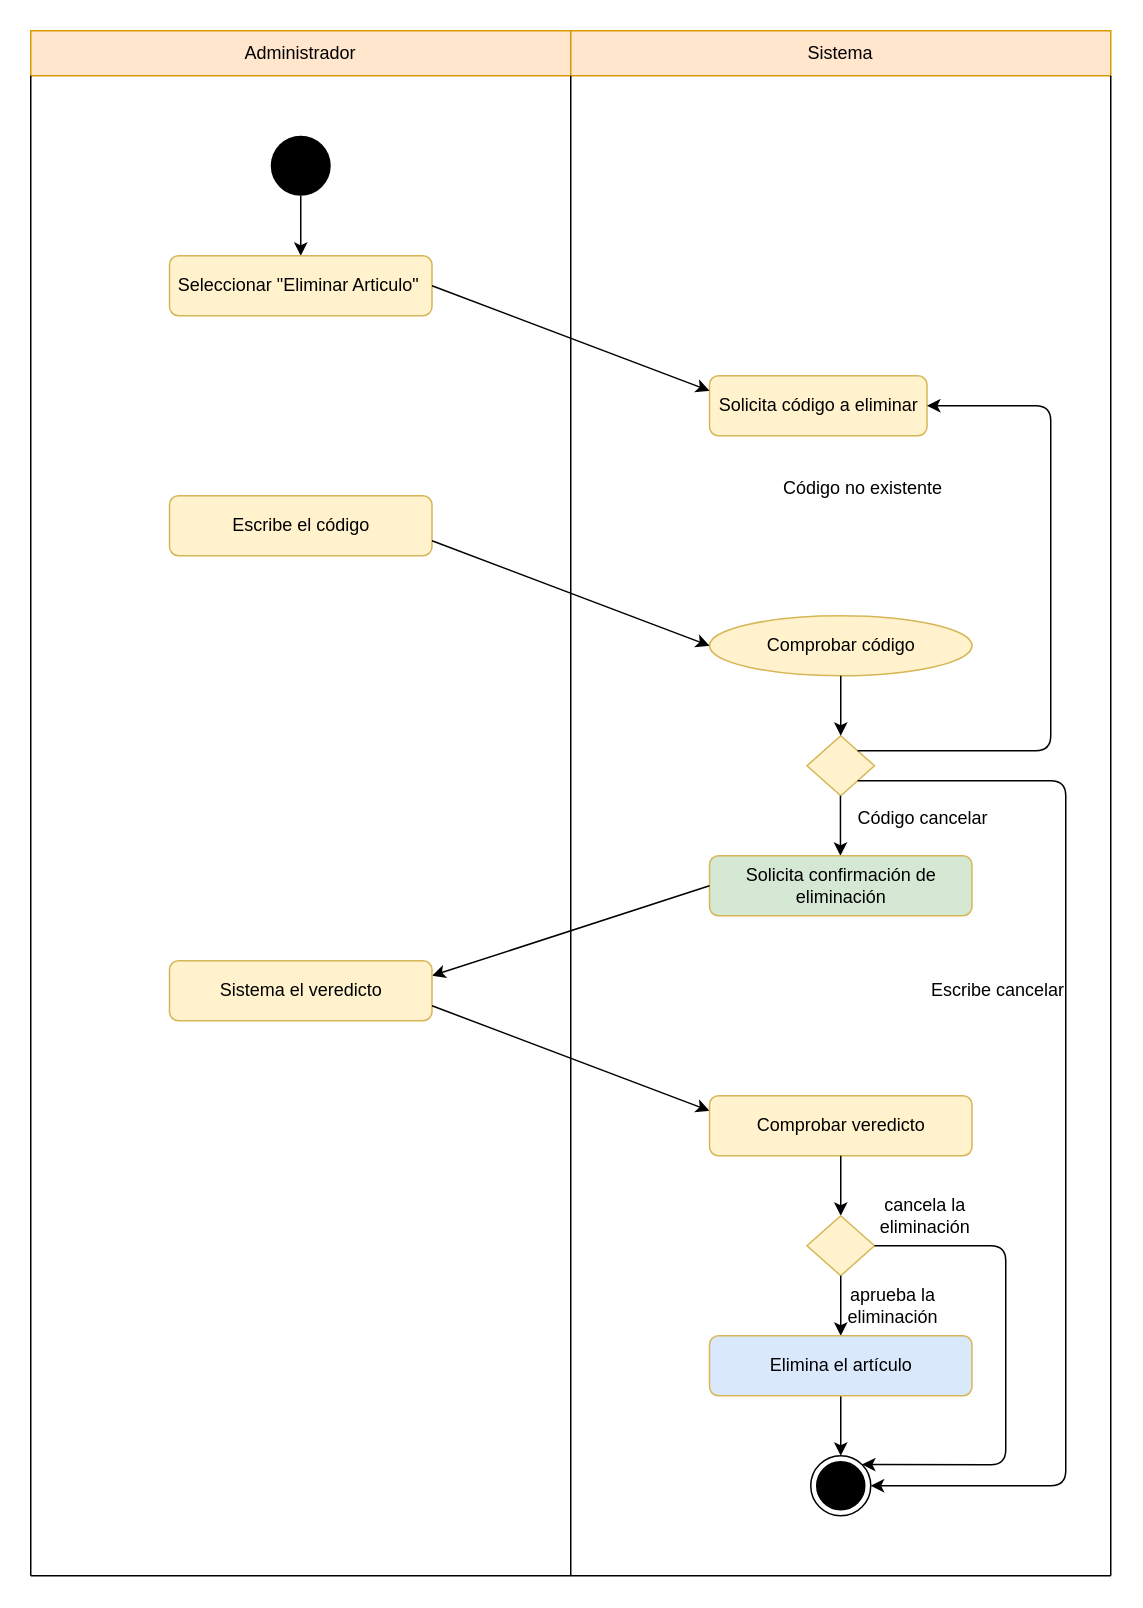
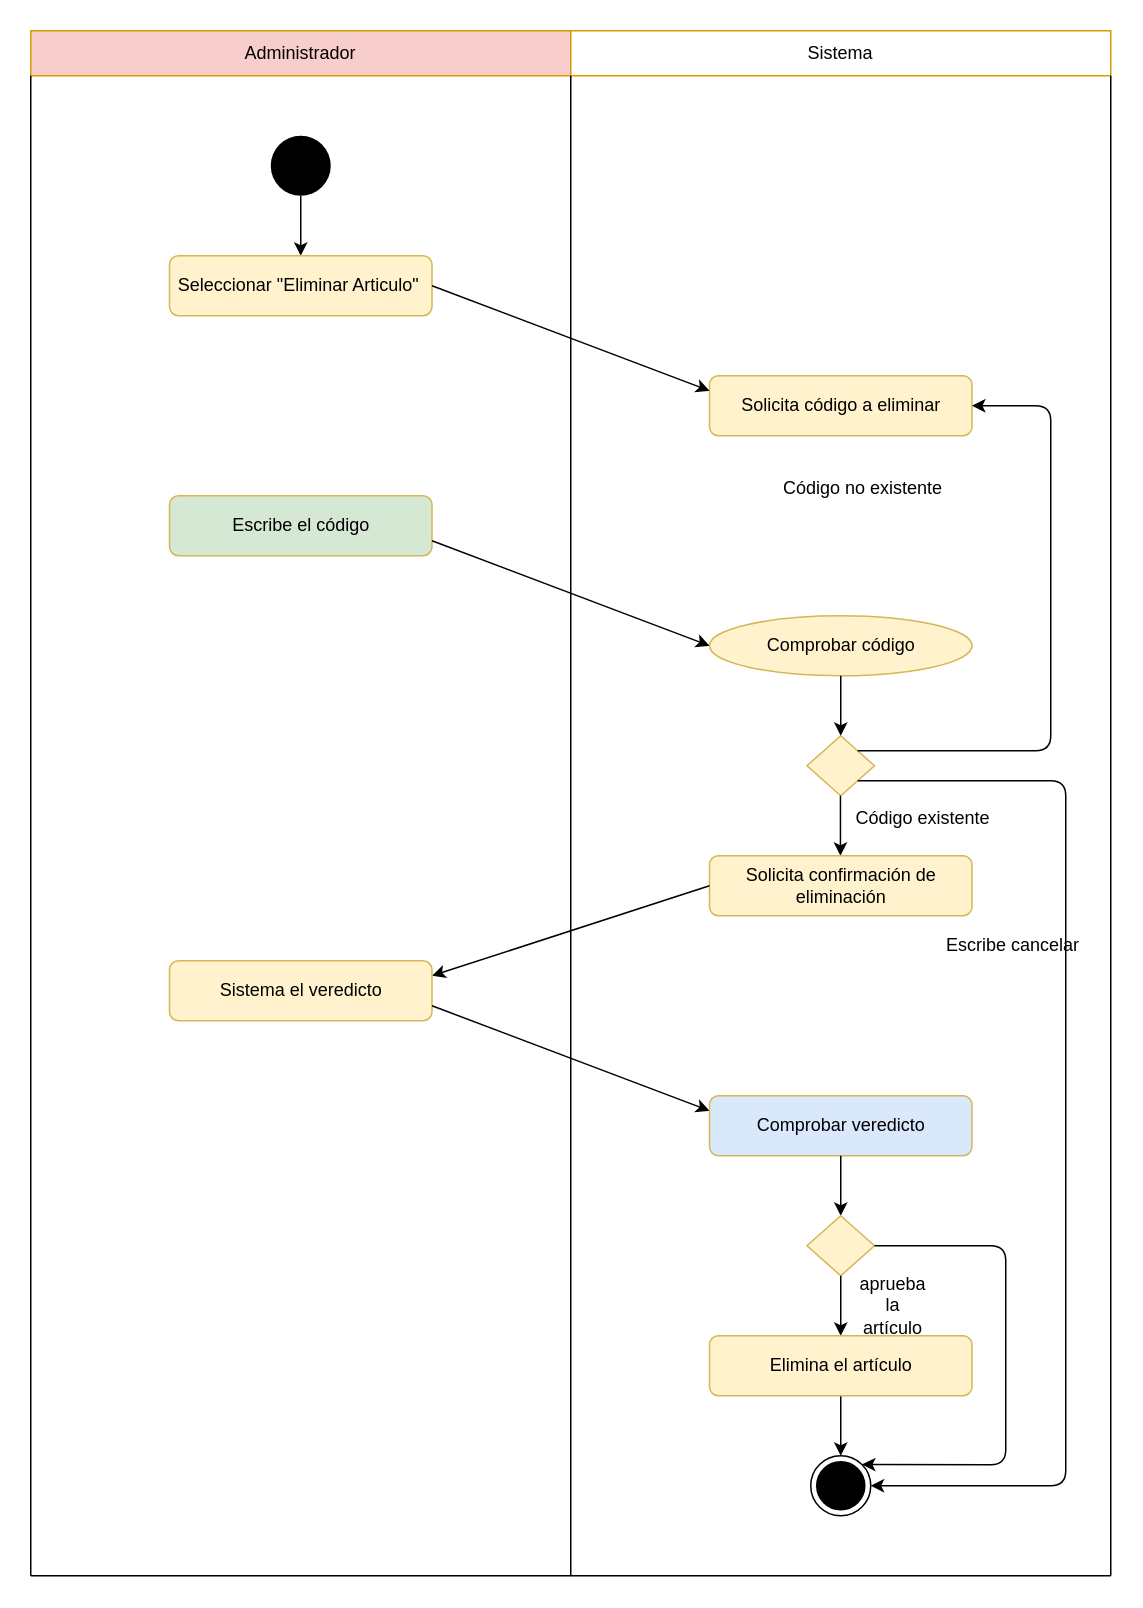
- <mxCell id="3" value="Administrador" style="rounded=0;whiteSpace=wrap;html=1;fillColor=#ffe6cc;strokeColor=#d79b00;" parent="1" vertex="1"><mxGeometry x="20" y="20" width="360" height="30" as="geometry" /></mxCell>
+ <mxCell id="3" value="Administrador" style="rounded=0;whiteSpace=wrap;html=1;fillColor=#f8cecc;strokeColor=#d79b00;" parent="1" vertex="1"><mxGeometry x="20" y="20" width="360" height="30" as="geometry" /></mxCell>
- <mxCell id="4" value="Sistema" style="rounded=0;whiteSpace=wrap;html=1;fillColor=#ffe6cc;strokeColor=#d79b00;" parent="1" vertex="1"><mxGeometry x="380" y="20" width="360" height="30" as="geometry" /></mxCell>
+ <mxCell id="4" value="Sistema" style="rounded=0;whiteSpace=wrap;html=1;fillColor=#ffffff;strokeColor=#d79b00;" parent="1" vertex="1"><mxGeometry x="380" y="20" width="360" height="30" as="geometry" /></mxCell>
- <mxCell id="10" value="Solicita código a eliminar" style="rounded=1;whiteSpace=wrap;html=1;fillColor=#fff2cc;strokeColor=#d6b656;" parent="1" vertex="1"><mxGeometry x="472.5" y="250" width="145" height="40" as="geometry" /></mxCell>
+ <mxCell id="10" value="Solicita código a eliminar" style="rounded=1;whiteSpace=wrap;html=1;fillColor=#fff2cc;strokeColor=#d6b656;" parent="1" vertex="1"><mxGeometry x="472.5" y="250" width="175" height="40" as="geometry" /></mxCell>
- <mxCell id="12" value="Escribe el código" style="rounded=1;whiteSpace=wrap;html=1;fillColor=#fff2cc;strokeColor=#d6b656;" parent="1" vertex="1"><mxGeometry x="112.5" y="330" width="175" height="40" as="geometry" /></mxCell>
+ <mxCell id="12" value="Escribe el código" style="rounded=1;whiteSpace=wrap;html=1;fillColor=#d5e8d4;strokeColor=#d6b656;" parent="1" vertex="1"><mxGeometry x="112.5" y="330" width="175" height="40" as="geometry" /></mxCell>
- <mxCell id="20" value="Código cancelar" style="text;html=1;strokeColor=none;fillColor=none;align=center;verticalAlign=middle;whiteSpace=wrap;rounded=0;" parent="1" vertex="1"><mxGeometry x="560" y="535" width="110" height="20" as="geometry" /></mxCell>
+ <mxCell id="20" value="Código existente" style="text;html=1;strokeColor=none;fillColor=none;align=center;verticalAlign=middle;whiteSpace=wrap;rounded=0;" parent="1" vertex="1"><mxGeometry x="560" y="535" width="110" height="20" as="geometry" /></mxCell>
- <mxCell id="22" value="Solicita confirmación de eliminación" style="rounded=1;whiteSpace=wrap;html=1;fillColor=#d5e8d4;strokeColor=#d6b656;" parent="1" vertex="1"><mxGeometry x="472.5" y="570" width="175" height="40" as="geometry" /></mxCell>
+ <mxCell id="22" value="Solicita confirmación de eliminación" style="rounded=1;whiteSpace=wrap;html=1;fillColor=#fff2cc;strokeColor=#d6b656;" parent="1" vertex="1"><mxGeometry x="472.5" y="570" width="175" height="40" as="geometry" /></mxCell>
- <mxCell id="37" value="Escribe cancelar" style="text;html=1;strokeColor=none;fillColor=none;align=center;verticalAlign=middle;whiteSpace=wrap;rounded=0;" vertex="1" parent="1"><mxGeometry x="610" y="650" width="110" height="20" as="geometry" /></mxCell>
+ <mxCell id="37" value="Escribe cancelar" style="text;html=1;strokeColor=none;fillColor=none;align=center;verticalAlign=middle;whiteSpace=wrap;rounded=0;" vertex="1" parent="1"><mxGeometry x="620" y="620" width="110" height="20" as="geometry" /></mxCell>
- <mxCell id="28" value="Comprobar veredicto" style="rounded=1;whiteSpace=wrap;html=1;fillColor=#fff2cc;strokeColor=#d6b656;" vertex="1" parent="1"><mxGeometry x="472.5" y="730" width="175" height="40" as="geometry" /></mxCell>
+ <mxCell id="28" value="Comprobar veredicto" style="rounded=1;whiteSpace=wrap;html=1;fillColor=#dae8fc;strokeColor=#d6b656;" vertex="1" parent="1"><mxGeometry x="472.5" y="730" width="175" height="40" as="geometry" /></mxCell>
- <mxCell id="35" value="cancela la eliminación" style="text;html=1;strokeColor=none;fillColor=none;align=center;verticalAlign=middle;whiteSpace=wrap;rounded=0;" vertex="1" parent="1"><mxGeometry x="585" y="800" width="62.5" height="20" as="geometry" /></mxCell>
- <mxCell id="33" value="aprueba la eliminación" style="text;html=1;strokeColor=none;fillColor=none;align=center;verticalAlign=middle;whiteSpace=wrap;rounded=0;" vertex="1" parent="1"><mxGeometry x="570" y="860" width="50" height="20" as="geometry" /></mxCell>
+ <mxCell id="33" value="aprueba la artículo" style="text;html=1;strokeColor=none;fillColor=none;align=center;verticalAlign=middle;whiteSpace=wrap;rounded=0;" vertex="1" parent="1"><mxGeometry x="570" y="860" width="50" height="20" as="geometry" /></mxCell>
- <mxCell id="32" value="Elimina el artículo" style="rounded=1;whiteSpace=wrap;html=1;fillColor=#dae8fc;strokeColor=#d6b656;" vertex="1" parent="1"><mxGeometry x="472.5" y="890" width="175" height="40" as="geometry" /></mxCell>
+ <mxCell id="32" value="Elimina el artículo" style="rounded=1;whiteSpace=wrap;html=1;fillColor=#fff2cc;strokeColor=#d6b656;" vertex="1" parent="1"><mxGeometry x="472.5" y="890" width="175" height="40" as="geometry" /></mxCell>
